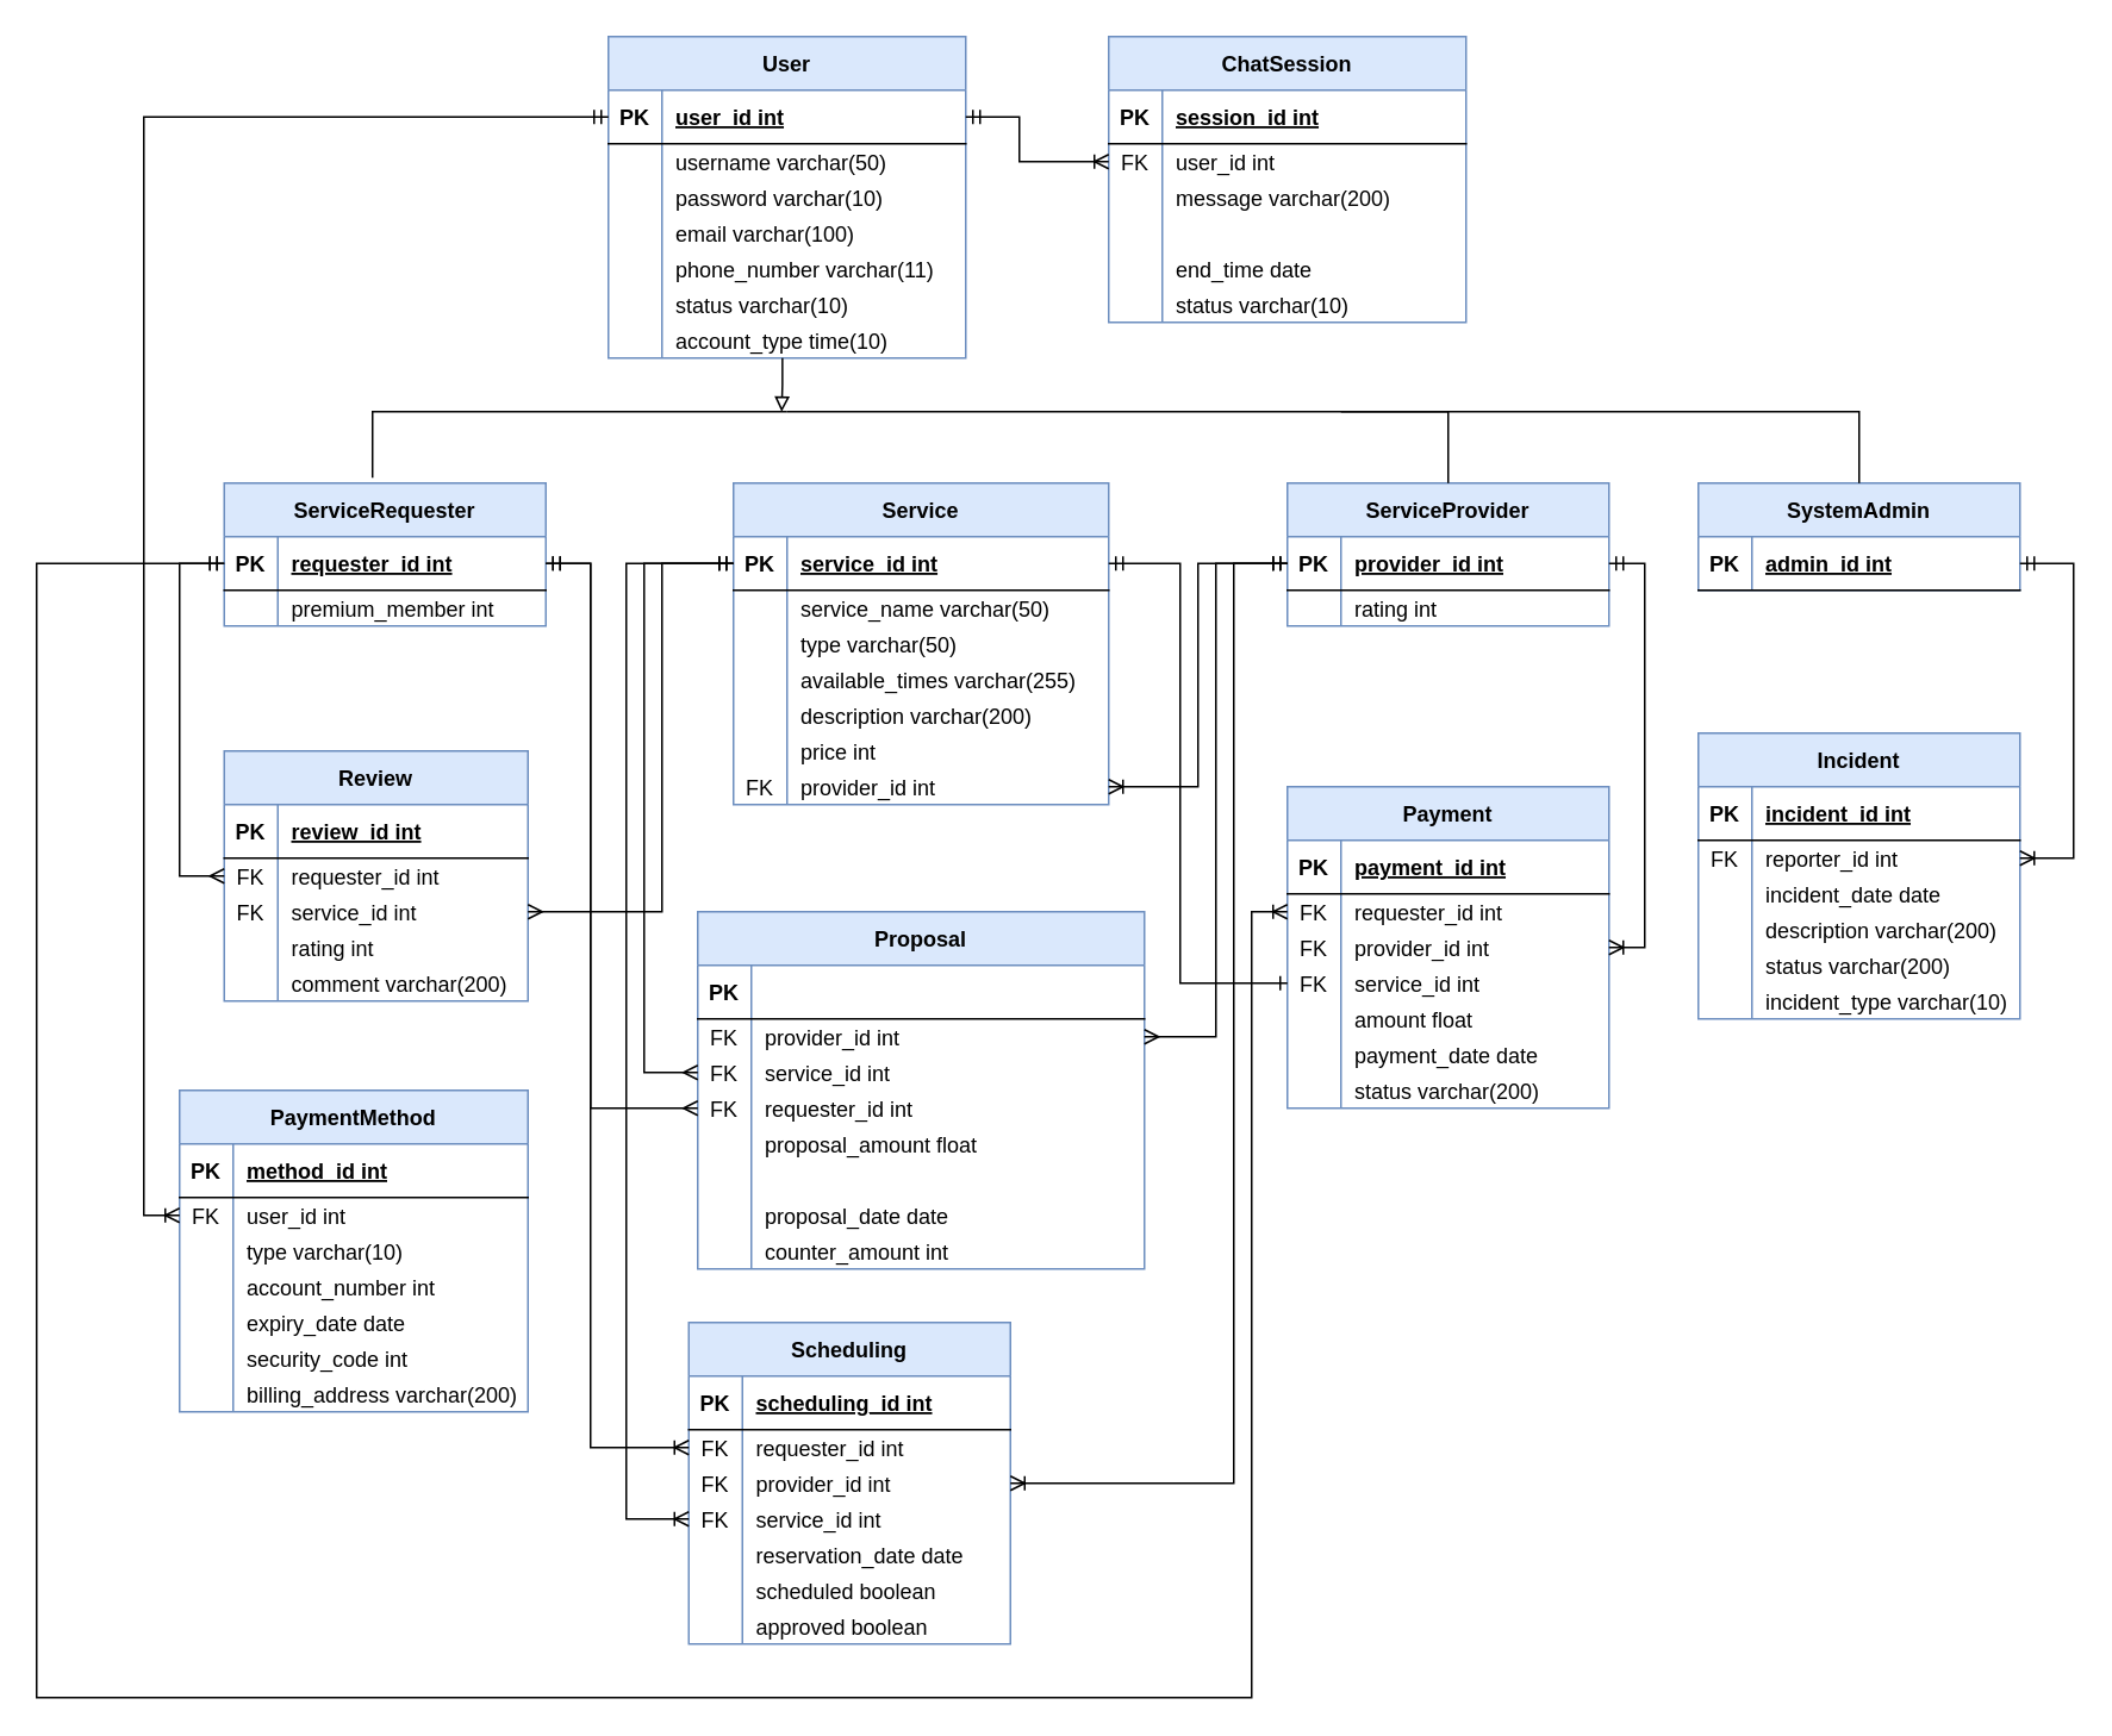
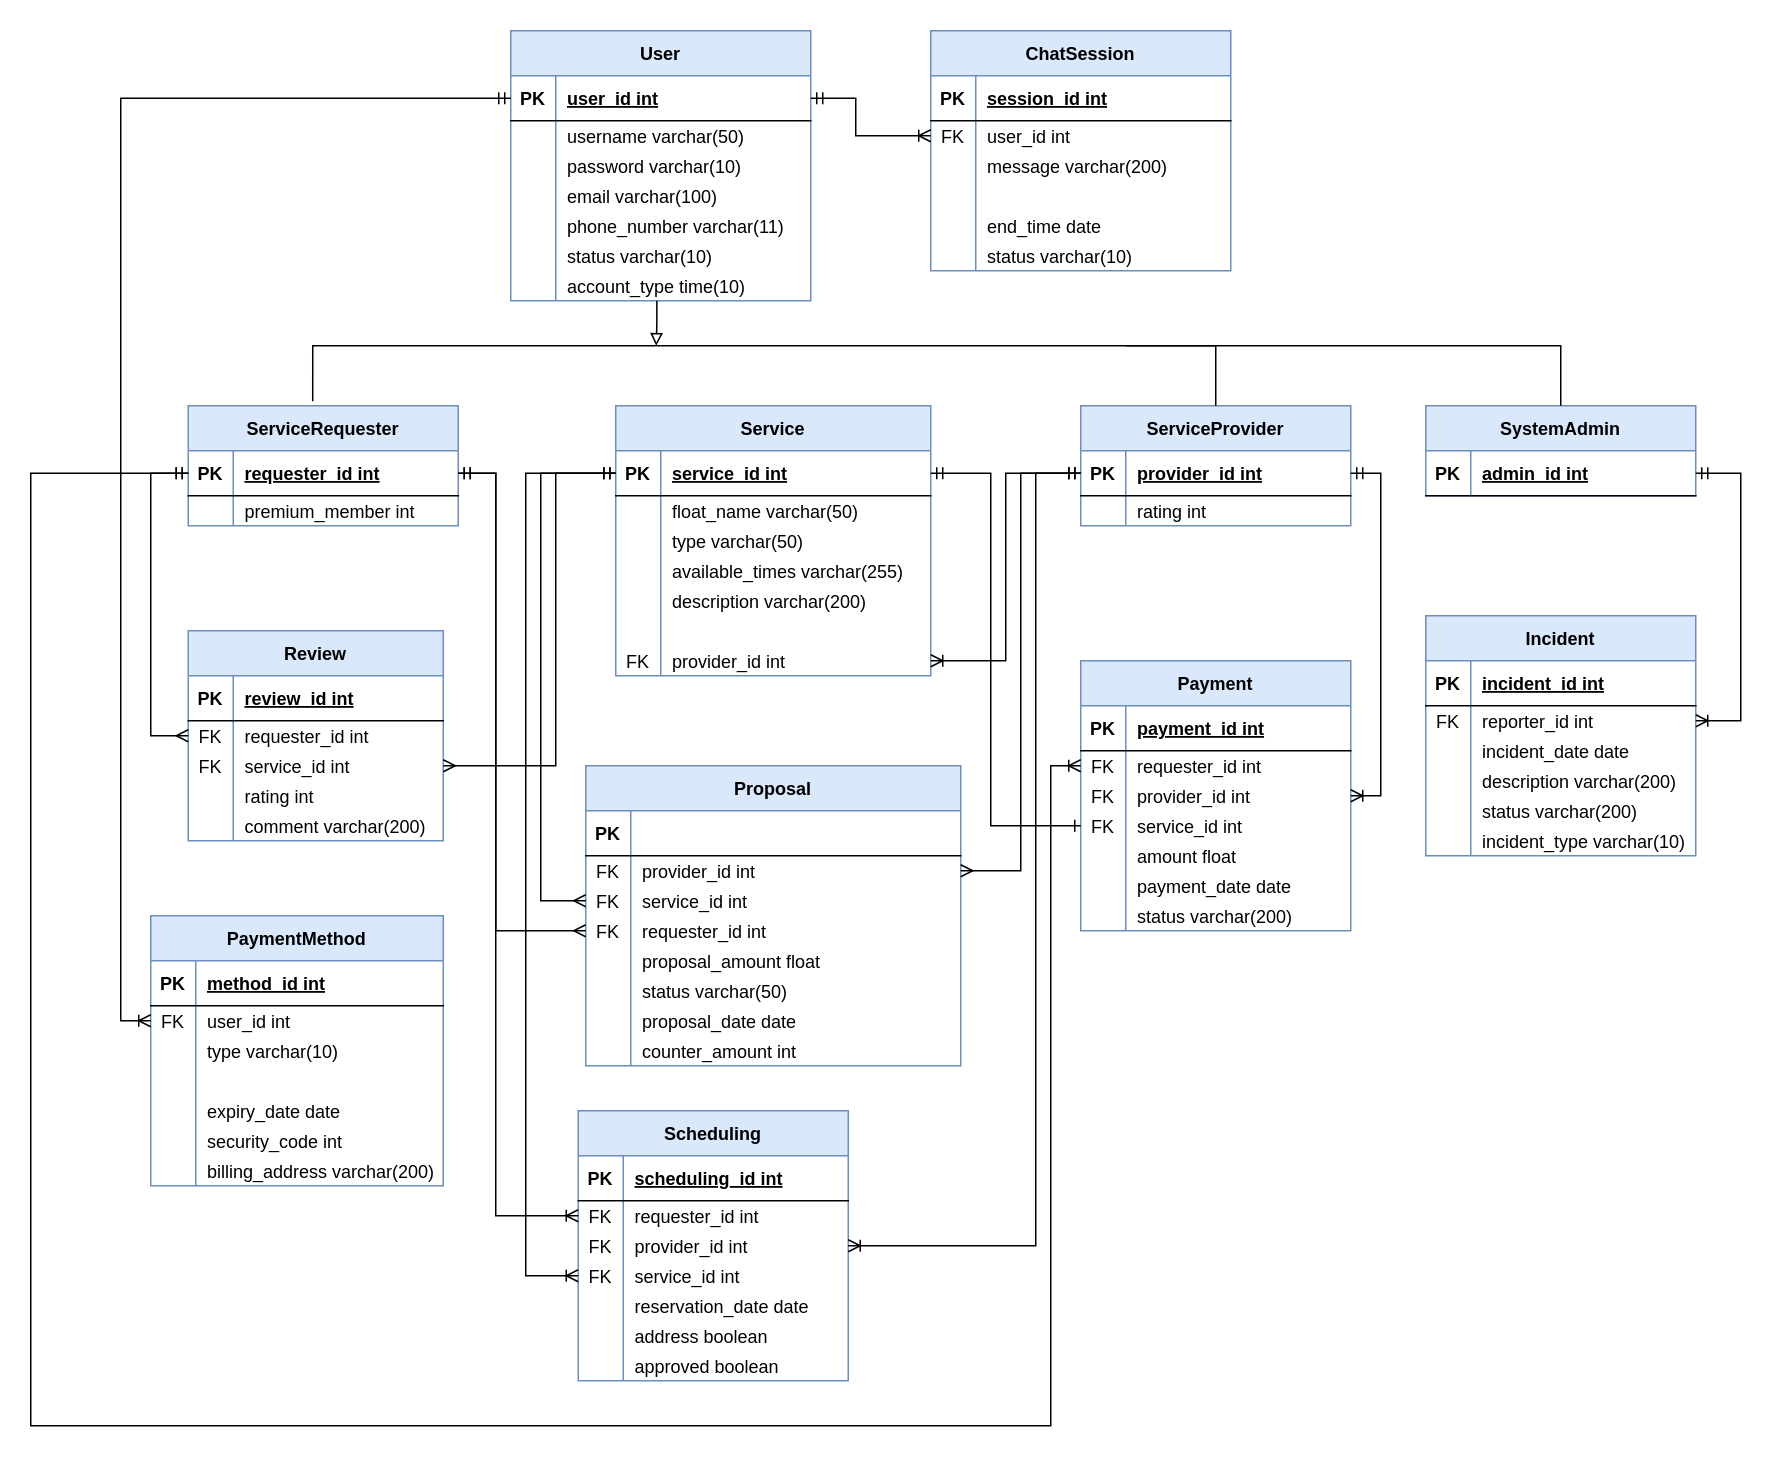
- <mxCell id="15" value="service_name varchar(50)" style="shape=partialRectangle;overflow=hidden;connectable=0;fillColor=none;top=0;left=0;bottom=0;right=0;align=left;spacingLeft=6;" parent="13" vertex="1"><mxGeometry x="30" width="180" height="20" as="geometry"><mxRectangle width="180" height="20" as="alternateBounds" /></mxGeometry></mxCell>
+ <mxCell id="15" value="float_name varchar(50)" style="shape=partialRectangle;overflow=hidden;connectable=0;fillColor=none;top=0;left=0;bottom=0;right=0;align=left;spacingLeft=6;" parent="13" vertex="1"><mxGeometry x="30" width="180" height="20" as="geometry"><mxRectangle width="180" height="20" as="alternateBounds" /></mxGeometry></mxCell>
- <mxCell id="27" value="price int" style="shape=partialRectangle;overflow=hidden;connectable=0;fillColor=none;top=0;left=0;bottom=0;right=0;align=left;spacingLeft=6;" parent="25" vertex="1"><mxGeometry x="30" width="180" height="20" as="geometry"><mxRectangle width="180" height="20" as="alternateBounds" /></mxGeometry></mxCell>
+ <mxCell id="115" value="status varchar(50)" style="shape=partialRectangle;overflow=hidden;connectable=0;fillColor=none;top=0;left=0;bottom=0;right=0;align=left;spacingLeft=6;" parent="113" vertex="1"><mxGeometry x="30" width="220" height="20" as="geometry"><mxRectangle width="220" height="20" as="alternateBounds" /></mxGeometry></mxCell>
- <mxCell id="178" value="account_number int" style="shape=partialRectangle;overflow=hidden;connectable=0;fillColor=none;top=0;left=0;bottom=0;right=0;align=left;spacingLeft=6;" parent="176" vertex="1"><mxGeometry x="30" width="165" height="20" as="geometry"><mxRectangle width="165" height="20" as="alternateBounds" /></mxGeometry></mxCell>
- <mxCell id="56" value="scheduled boolean" style="shape=partialRectangle;overflow=hidden;connectable=0;fillColor=none;top=0;left=0;bottom=0;right=0;align=left;spacingLeft=6;" parent="54" vertex="1"><mxGeometry x="30" width="150" height="20" as="geometry"><mxRectangle width="150" height="20" as="alternateBounds" /></mxGeometry></mxCell>
+ <mxCell id="56" value="address boolean" style="shape=partialRectangle;overflow=hidden;connectable=0;fillColor=none;top=0;left=0;bottom=0;right=0;align=left;spacingLeft=6;" parent="54" vertex="1"><mxGeometry x="30" width="150" height="20" as="geometry"><mxRectangle width="150" height="20" as="alternateBounds" /></mxGeometry></mxCell>
